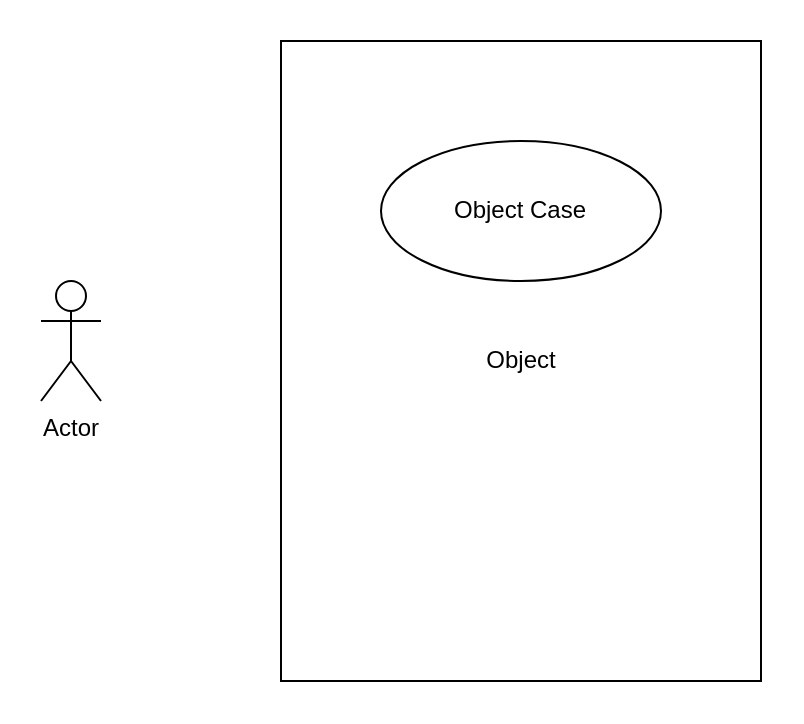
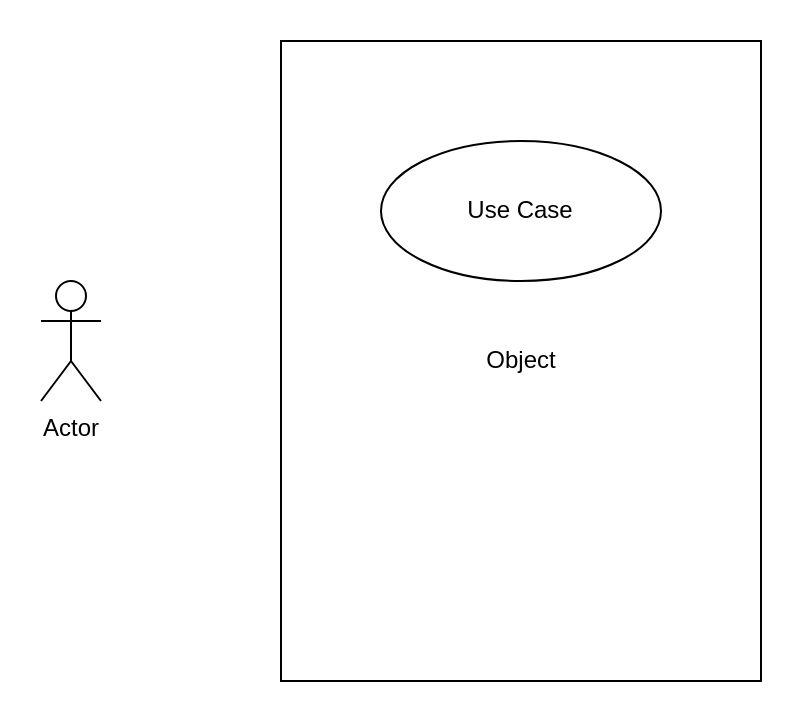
- <mxCell id="4" value="Object Case" style="ellipse;whiteSpace=wrap;html=1;" vertex="1" parent="1"><mxGeometry x="190" y="70" width="140" height="70" as="geometry" /></mxCell>
+ <mxCell id="4" value="Use Case" style="ellipse;whiteSpace=wrap;html=1;" vertex="1" parent="1"><mxGeometry x="190" y="70" width="140" height="70" as="geometry" /></mxCell>
